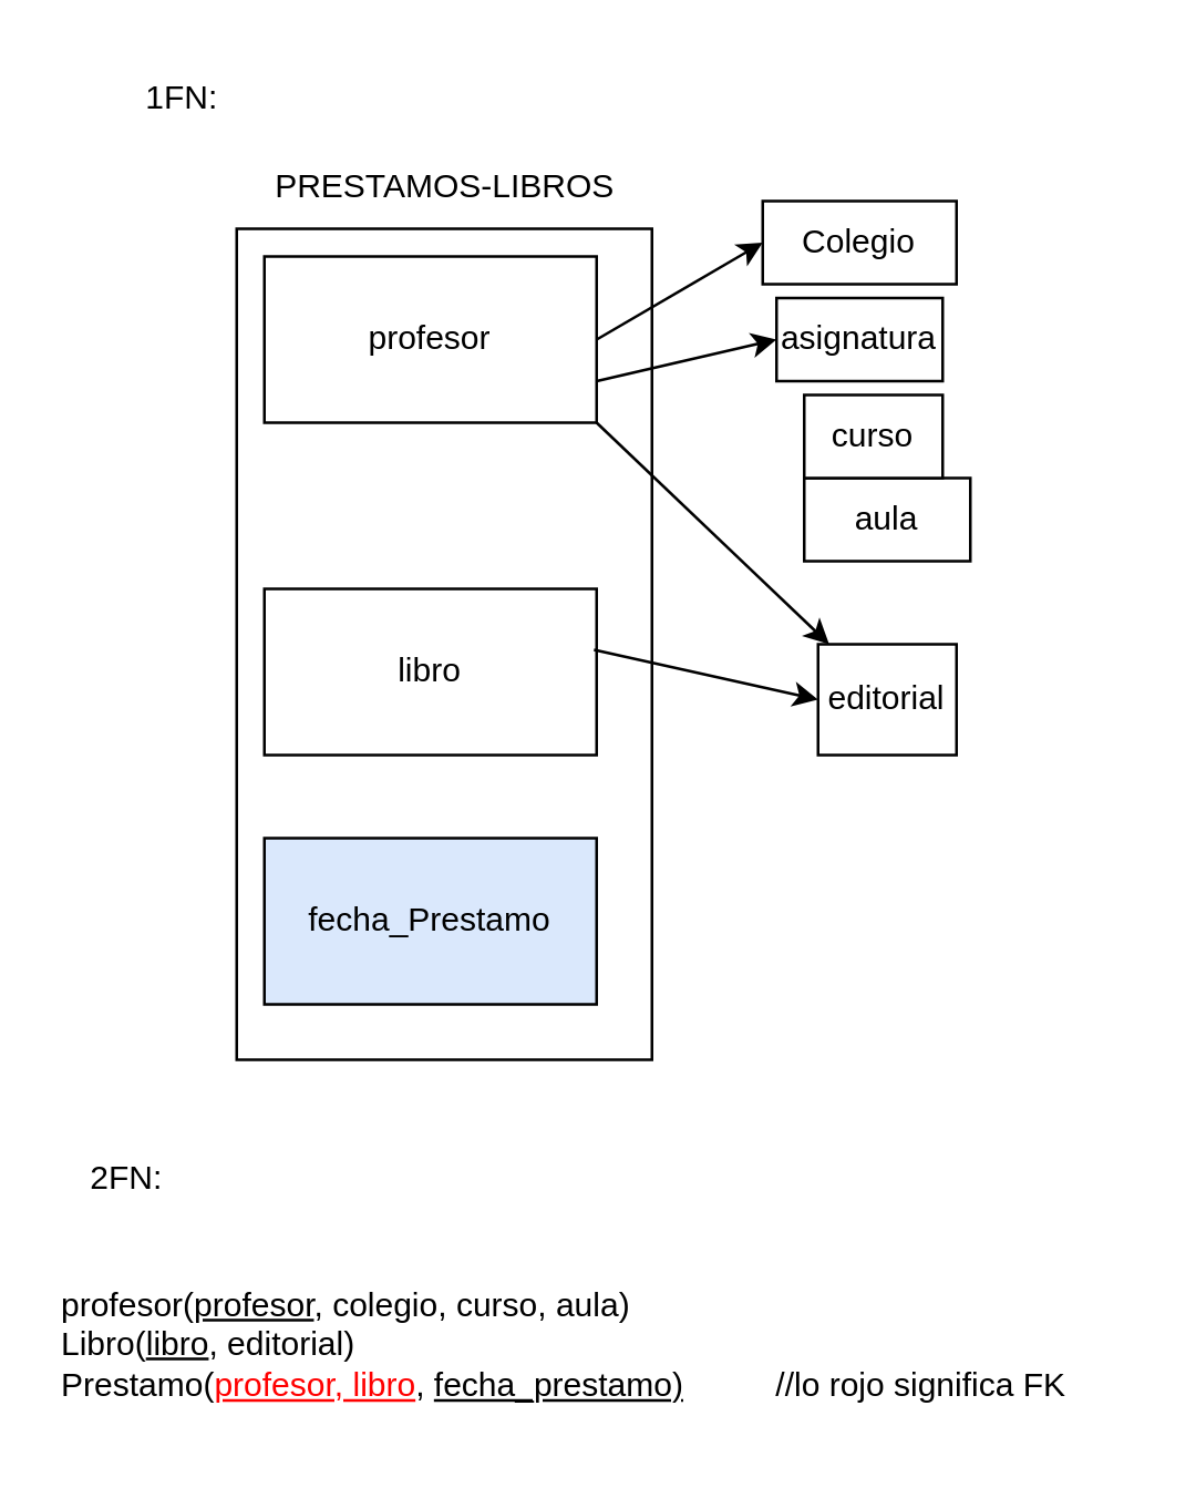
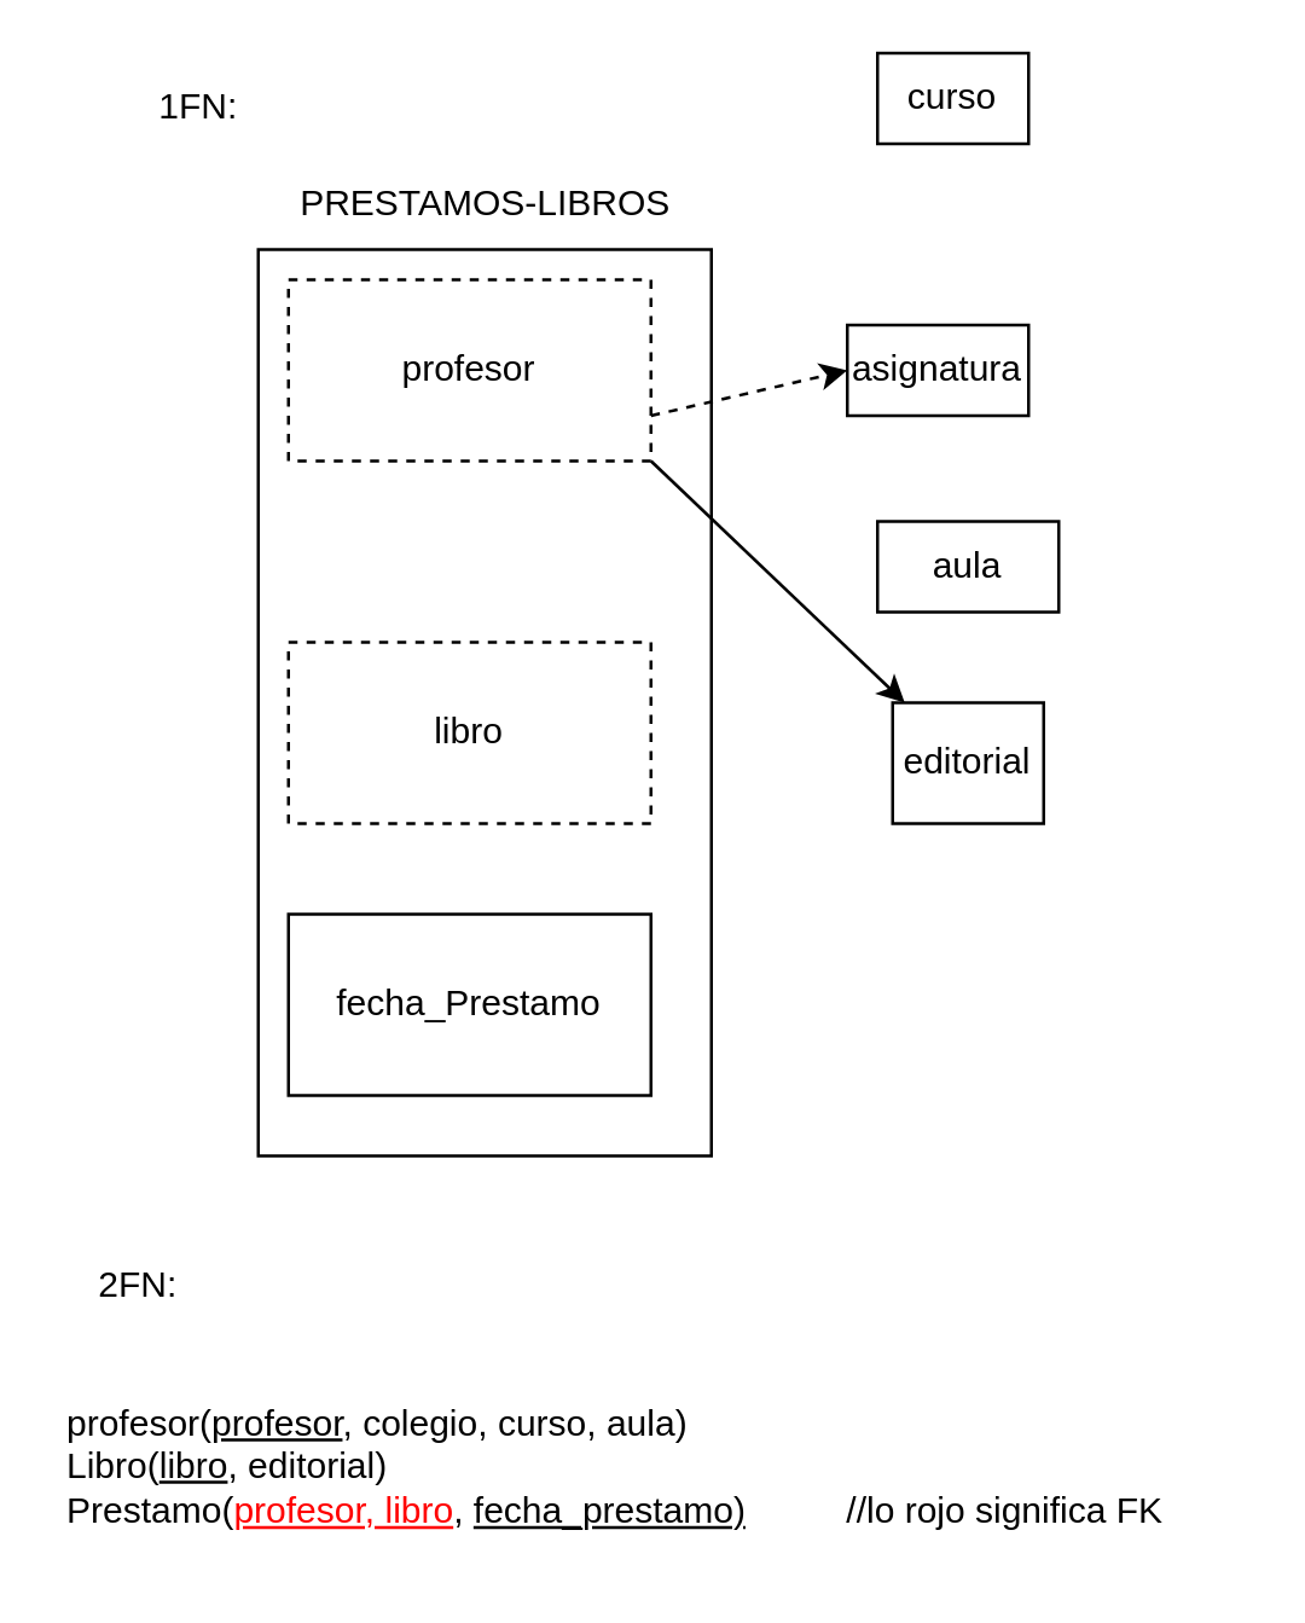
- <mxCell id="5" value="Colegio" style="whiteSpace=wrap;html=1;" parent="1" vertex="1"><mxGeometry x="275" y="72" width="70" height="30" as="geometry" /></mxCell>
- <mxCell id="10" value="" style="endArrow=classic;html=1;rounded=0;exitX=1;exitY=0.5;exitDx=0;exitDy=0;entryX=0;entryY=0.5;entryDx=0;entryDy=0;" parent="1" source="2" target="5" edge="1"><mxGeometry width="50" height="50" relative="1" as="geometry"><mxPoint x="345" y="342" as="sourcePoint" /><mxPoint x="395" y="292" as="targetPoint" /></mxGeometry></mxCell>
- <mxCell id="2" value="profesor" style="whiteSpace=wrap;html=1;" parent="1" vertex="1"><mxGeometry x="95" y="92" width="120" height="60" as="geometry" /></mxCell>
+ <mxCell id="2" value="profesor" style="whiteSpace=wrap;html=1;dashed=1;" parent="1" vertex="1"><mxGeometry x="95" y="92" width="120" height="60" as="geometry" /></mxCell>
- <mxCell id="11" value="" style="endArrow=classic;html=1;rounded=0;exitX=1;exitY=0.75;exitDx=0;exitDy=0;entryX=0;entryY=0.5;entryDx=0;entryDy=0;" parent="1" source="2" target="6" edge="1"><mxGeometry width="50" height="50" relative="1" as="geometry"><mxPoint x="225" y="132" as="sourcePoint" /><mxPoint x="285" y="97" as="targetPoint" /></mxGeometry></mxCell>
+ <mxCell id="11" value="" style="endArrow=classic;html=1;rounded=0;exitX=1;exitY=0.75;exitDx=0;exitDy=0;entryX=0;entryY=0.5;entryDx=0;entryDy=0;dashed=1;" parent="1" source="2" target="6" edge="1"><mxGeometry width="50" height="50" relative="1" as="geometry"><mxPoint x="225" y="132" as="sourcePoint" /><mxPoint x="285" y="97" as="targetPoint" /></mxGeometry></mxCell>
- <mxCell id="8" value="curso" style="whiteSpace=wrap;html=1;" parent="1" vertex="1"><mxGeometry x="290" y="142" width="50" height="30" as="geometry" /></mxCell>
+ <mxCell id="8" value="curso" style="whiteSpace=wrap;html=1;" parent="1" vertex="1"><mxGeometry x="290" y="17" width="50" height="30" as="geometry" /></mxCell>
- <mxCell id="3" value="libro" style="whiteSpace=wrap;html=1;" parent="1" vertex="1"><mxGeometry x="95" y="212" width="120" height="60" as="geometry" /></mxCell>
+ <mxCell id="3" value="libro" style="whiteSpace=wrap;html=1;dashed=1;" parent="1" vertex="1"><mxGeometry x="95" y="212" width="120" height="60" as="geometry" /></mxCell>
- <mxCell id="13" value="" style="endArrow=classic;html=1;rounded=0;exitX=0.992;exitY=0.367;exitDx=0;exitDy=0;entryX=0;entryY=0.5;entryDx=0;entryDy=0;exitPerimeter=0;" parent="1" source="3" target="9" edge="1"><mxGeometry width="50" height="50" relative="1" as="geometry"><mxPoint x="255" y="162" as="sourcePoint" /><mxPoint x="315" y="127" as="targetPoint" /></mxGeometry></mxCell>
- <mxCell id="4" value="fecha_Prestamo" style="whiteSpace=wrap;html=1;fillColor=#dae8fc;" parent="1" vertex="1"><mxGeometry x="95" y="302" width="120" height="60" as="geometry" /></mxCell>
+ <mxCell id="4" value="fecha_Prestamo" style="whiteSpace=wrap;html=1;" parent="1" vertex="1"><mxGeometry x="95" y="302" width="120" height="60" as="geometry" /></mxCell>
